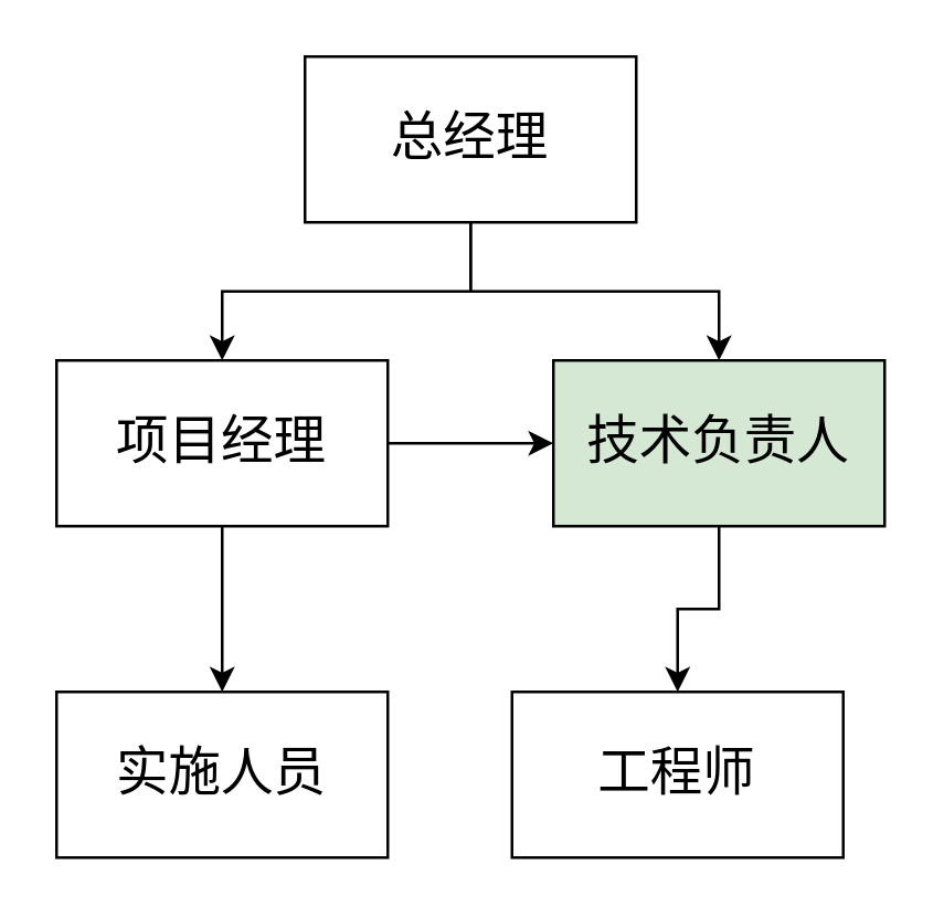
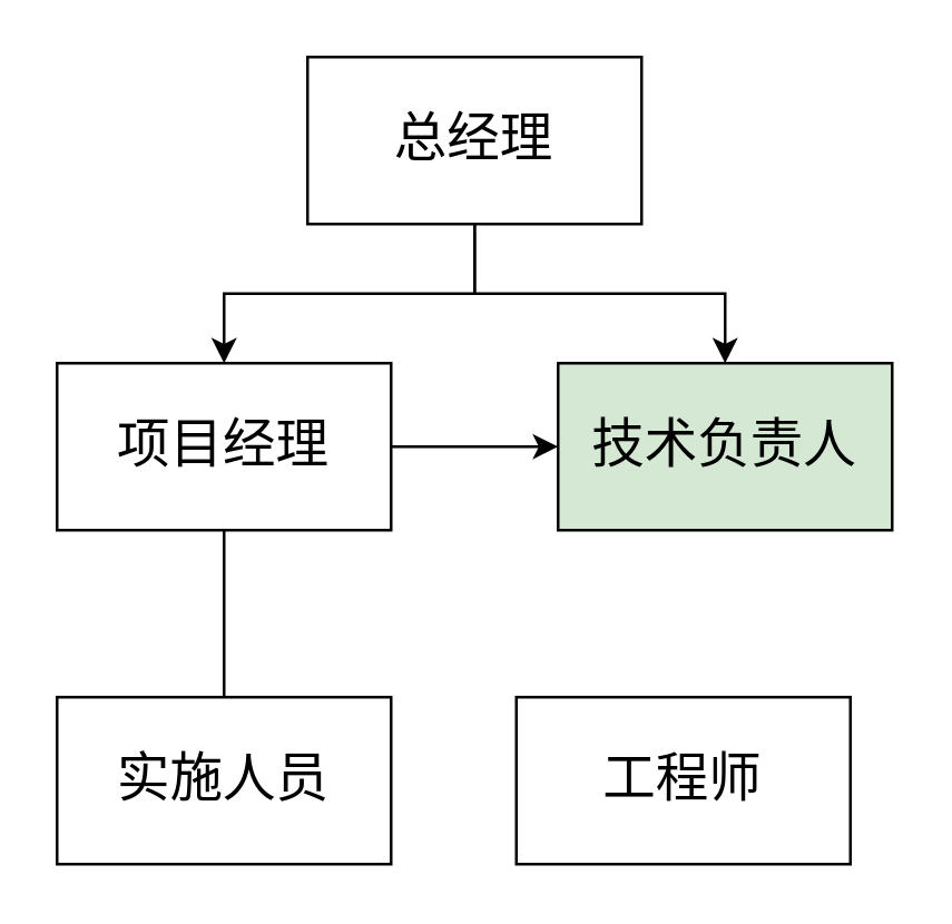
- <mxCell id="8" value="" style="edgeStyle=orthogonalEdgeStyle;rounded=0;orthogonalLoop=1;jettySize=auto;html=1;" edge="1" parent="1" source="9" target="10"><mxGeometry relative="1" as="geometry" /></mxCell>
- <mxCell id="5" value="" style="edgeStyle=orthogonalEdgeStyle;rounded=0;orthogonalLoop=1;jettySize=auto;html=1;" edge="1" parent="1" source="7" target="11"><mxGeometry relative="1" as="geometry" /></mxCell>
+ <mxCell id="5" value="" style="edgeStyle=orthogonalEdgeStyle;rounded=0;orthogonalLoop=1;jettySize=auto;html=1;endArrow=none;" edge="1" parent="1" source="7" target="11"><mxGeometry relative="1" as="geometry" /></mxCell>
